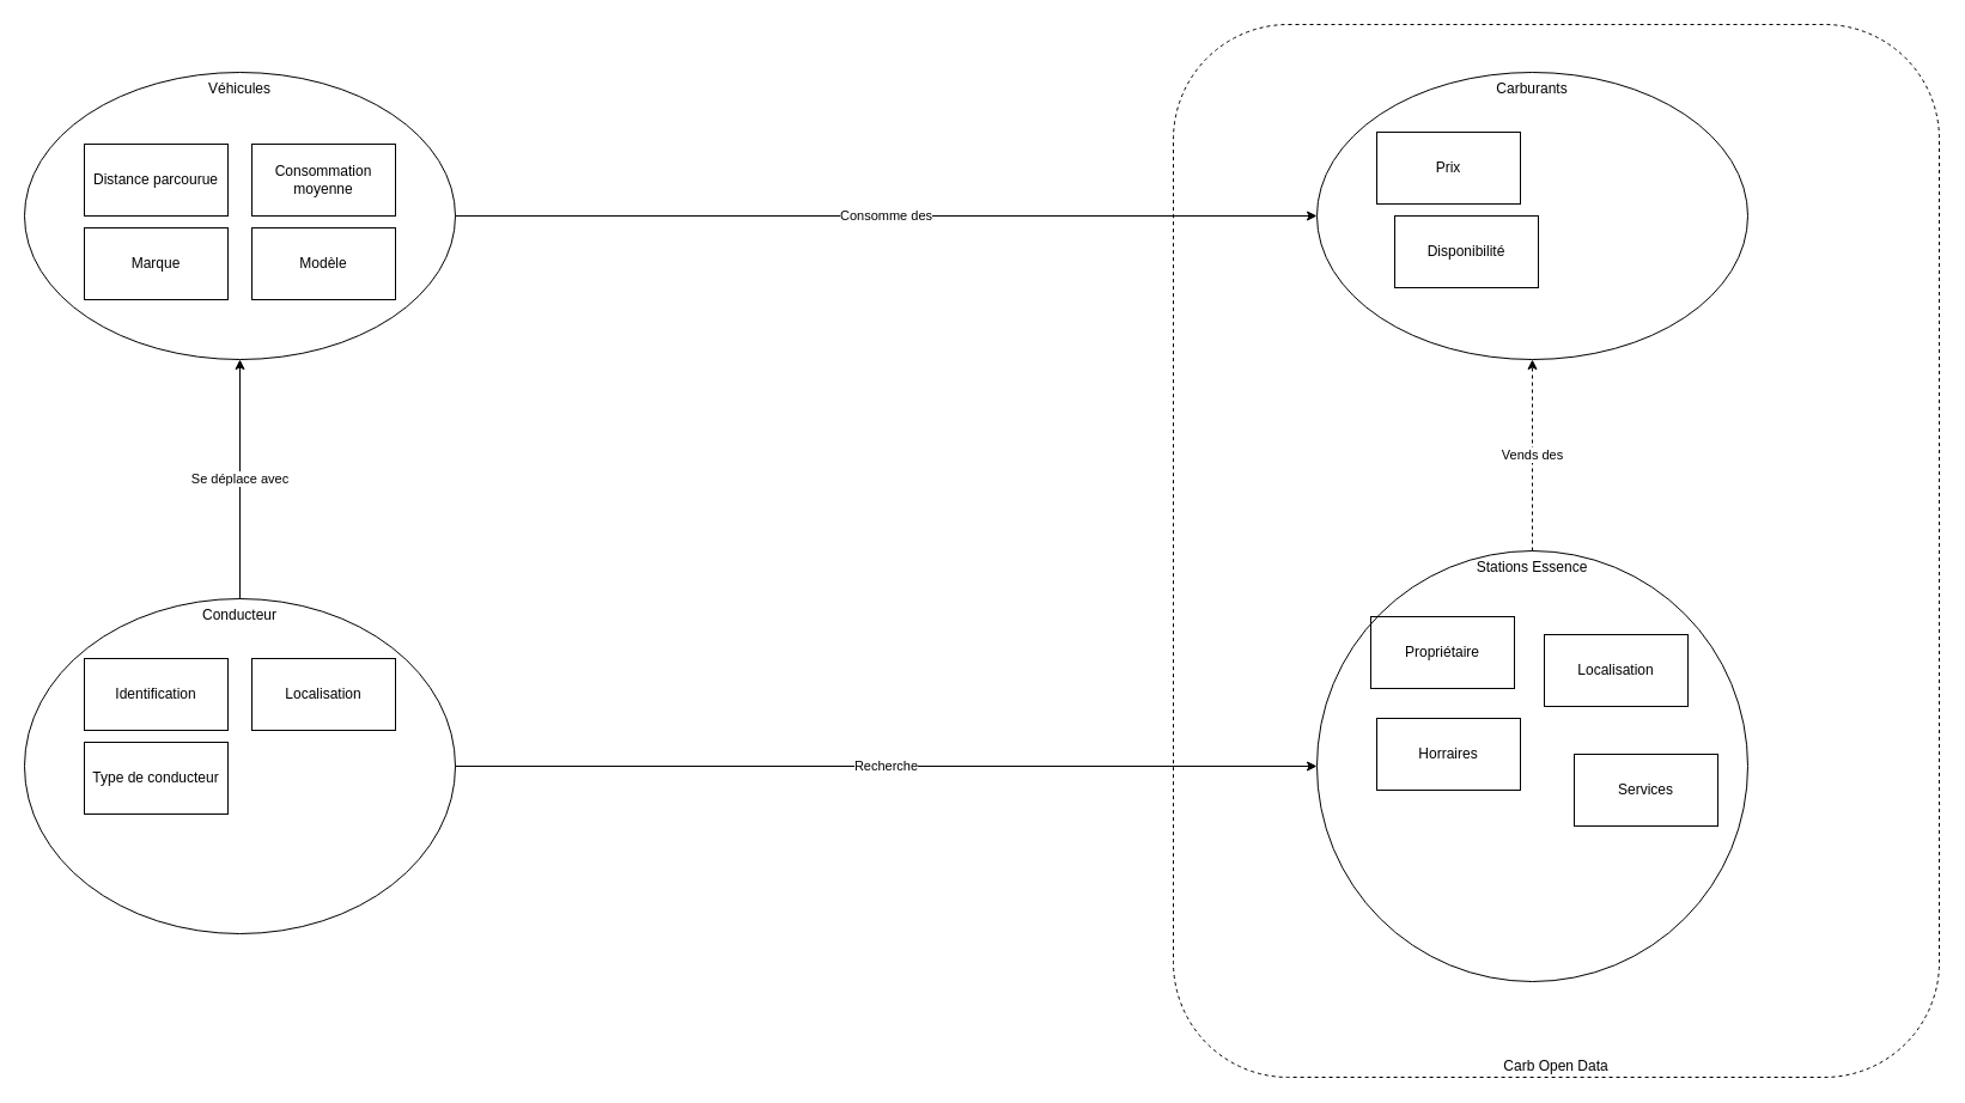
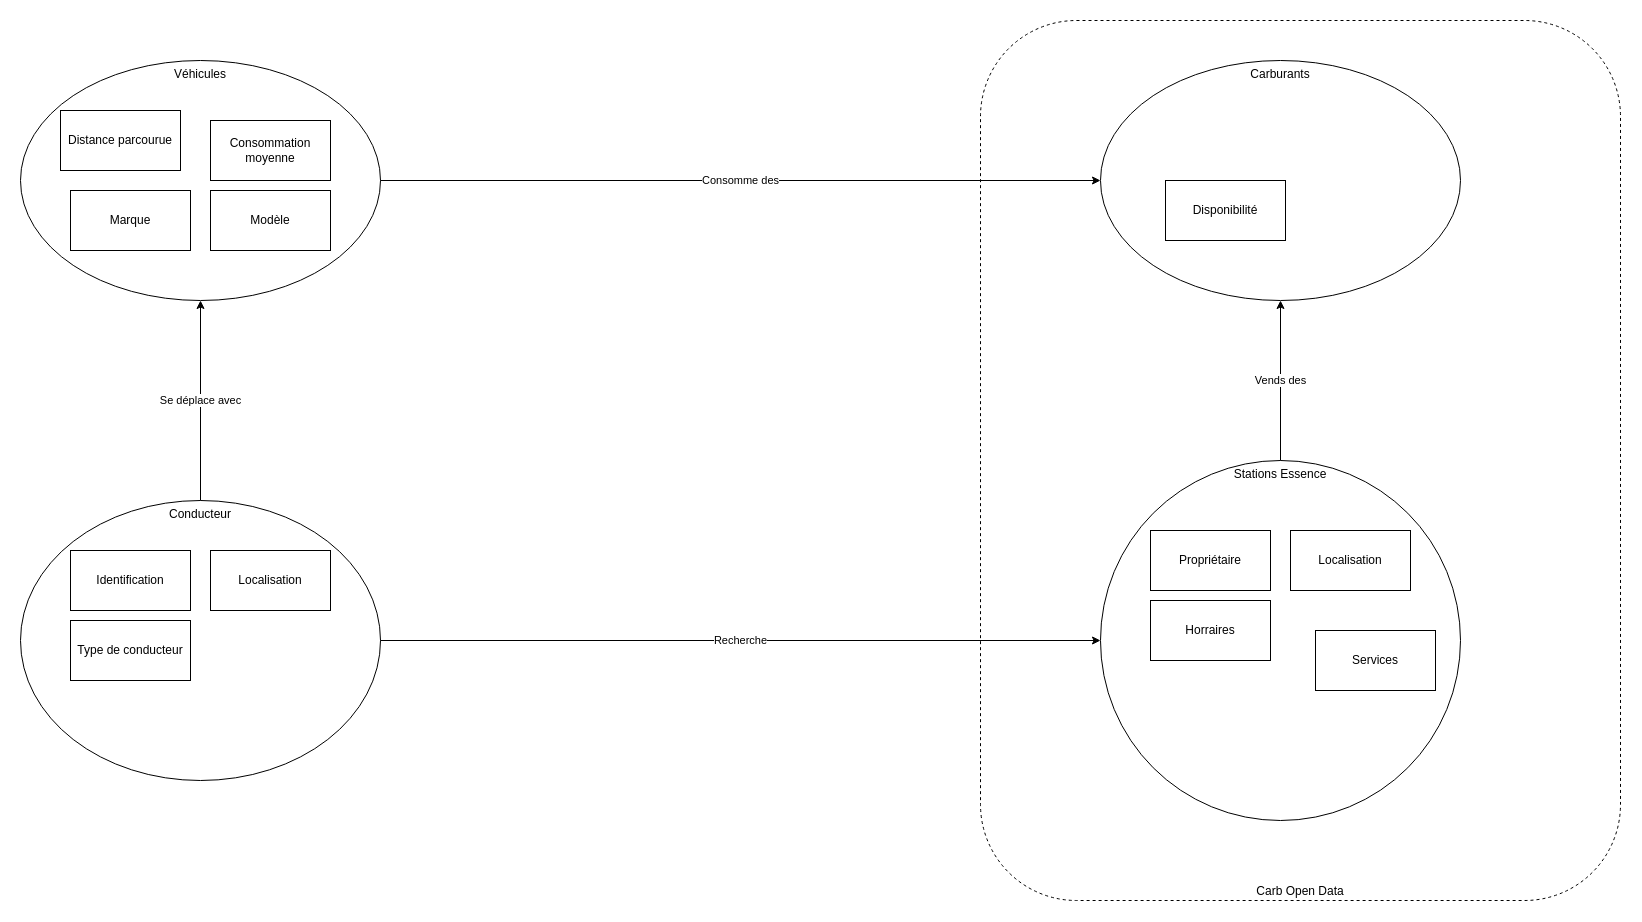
- <mxCell id="11" value="Prix" style="rounded=0;whiteSpace=wrap;html=1;fillColor=none;" vertex="1" parent="1"><mxGeometry x="1150" y="110" width="120" height="60" as="geometry" /></mxCell>
- <mxCell id="19" value="Distance parcourue" style="rounded=0;whiteSpace=wrap;html=1;fillColor=none;" vertex="1" parent="1"><mxGeometry x="70" y="120" width="120" height="60" as="geometry" /></mxCell>
+ <mxCell id="19" value="Distance parcourue" style="rounded=0;whiteSpace=wrap;html=1;fillColor=none;" vertex="1" parent="1"><mxGeometry x="60" y="110" width="120" height="60" as="geometry" /></mxCell>
- <mxCell id="6" value="Vends des" style="edgeStyle=orthogonalEdgeStyle;rounded=0;orthogonalLoop=1;jettySize=auto;html=1;exitX=0.5;exitY=0;exitDx=0;exitDy=0;dashed=1;" edge="1" parent="1" source="7" target="10"><mxGeometry relative="1" as="geometry" /></mxCell>
+ <mxCell id="6" value="Vends des" style="edgeStyle=orthogonalEdgeStyle;rounded=0;orthogonalLoop=1;jettySize=auto;html=1;exitX=0.5;exitY=0;exitDx=0;exitDy=0;" edge="1" parent="1" source="7" target="10"><mxGeometry relative="1" as="geometry" /></mxCell>
- <mxCell id="15" value="Propriétaire" style="rounded=0;whiteSpace=wrap;html=1;fillColor=none;" vertex="1" parent="1"><mxGeometry x="1145" y="515" width="120" height="60" as="geometry" /></mxCell>
+ <mxCell id="15" value="Propriétaire" style="rounded=0;whiteSpace=wrap;html=1;fillColor=none;" vertex="1" parent="1"><mxGeometry x="1150" y="530" width="120" height="60" as="geometry" /></mxCell>
